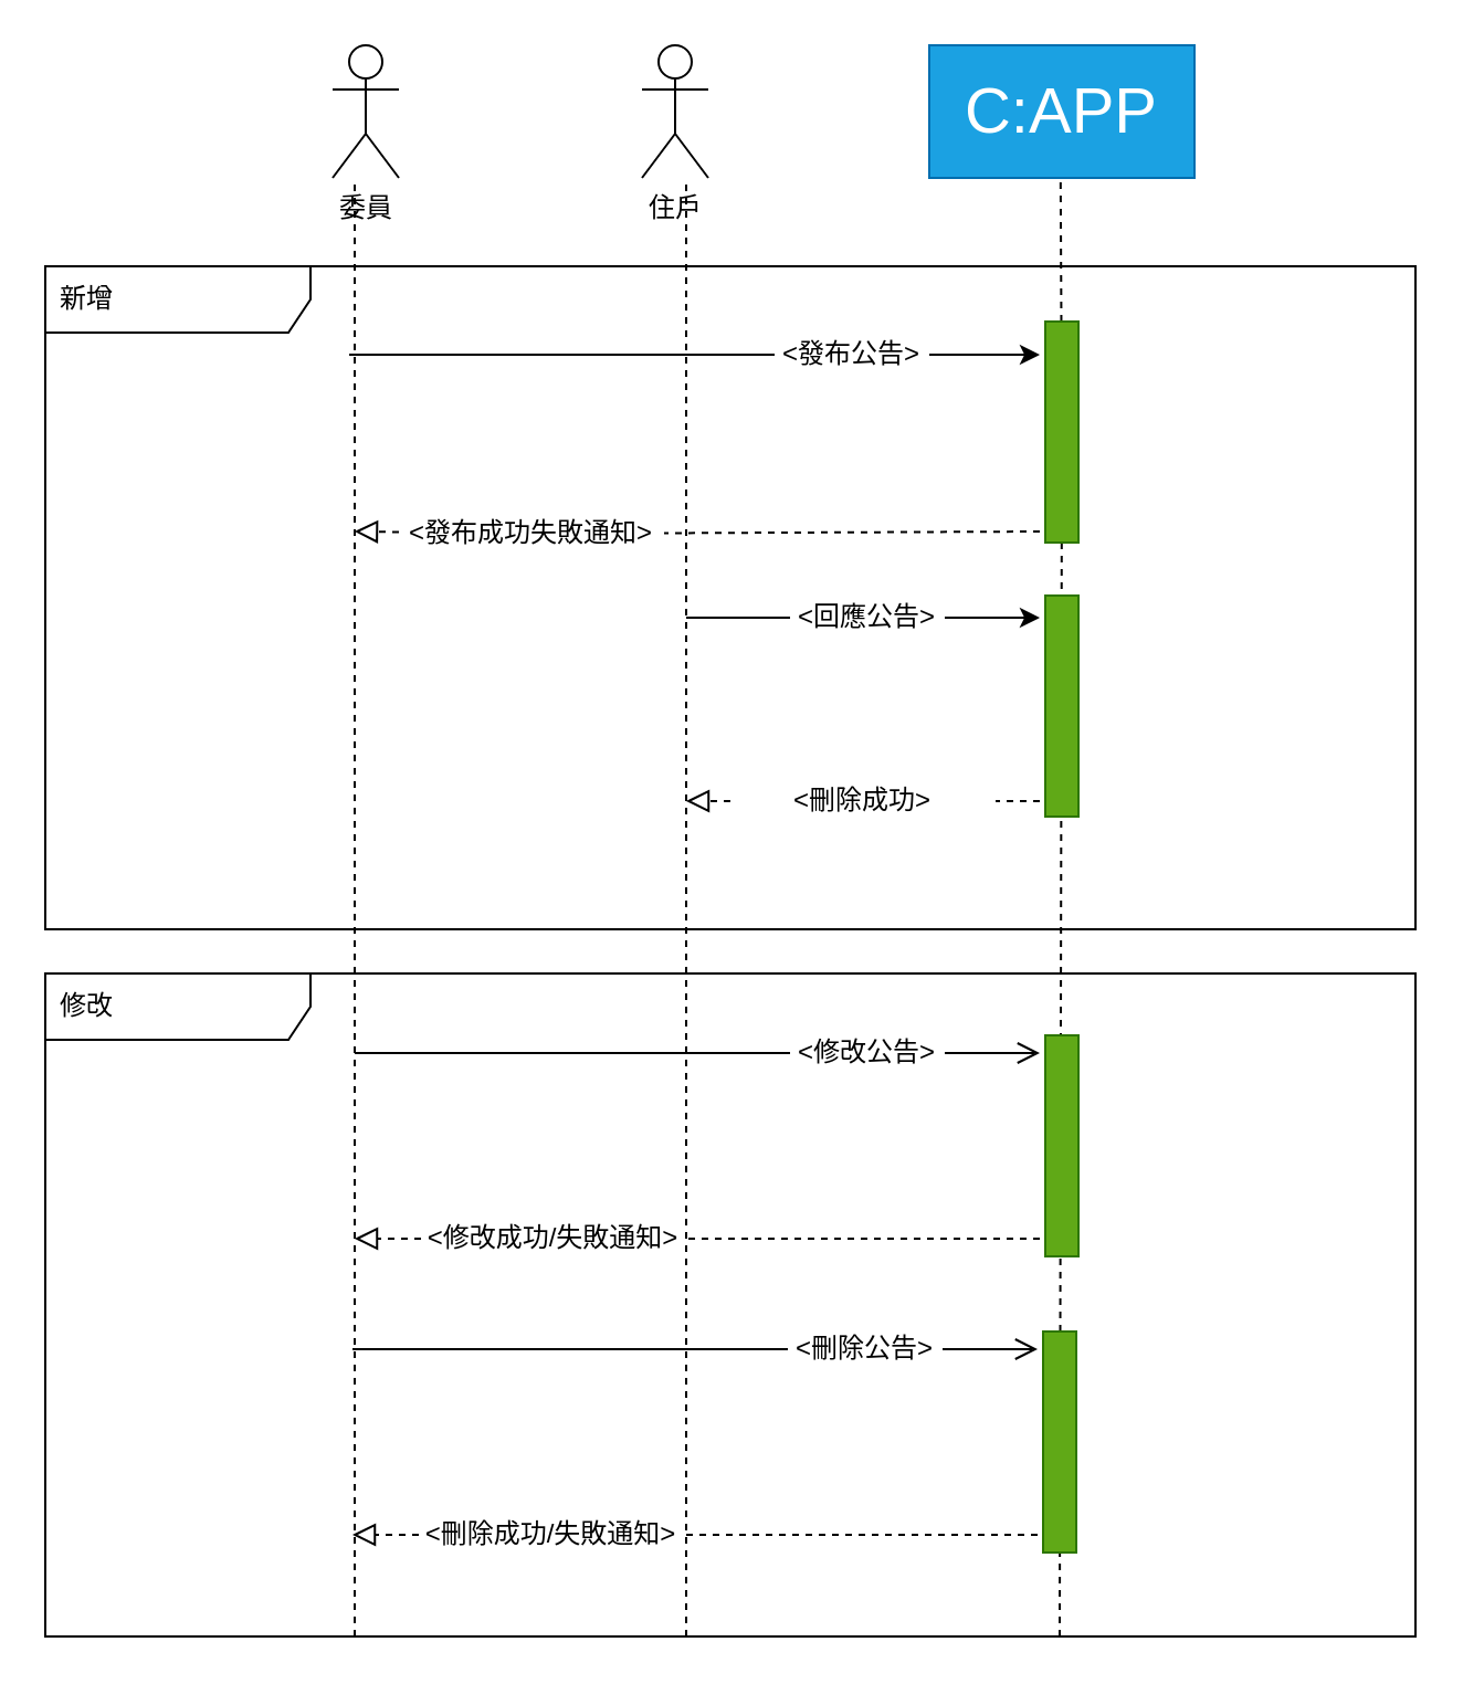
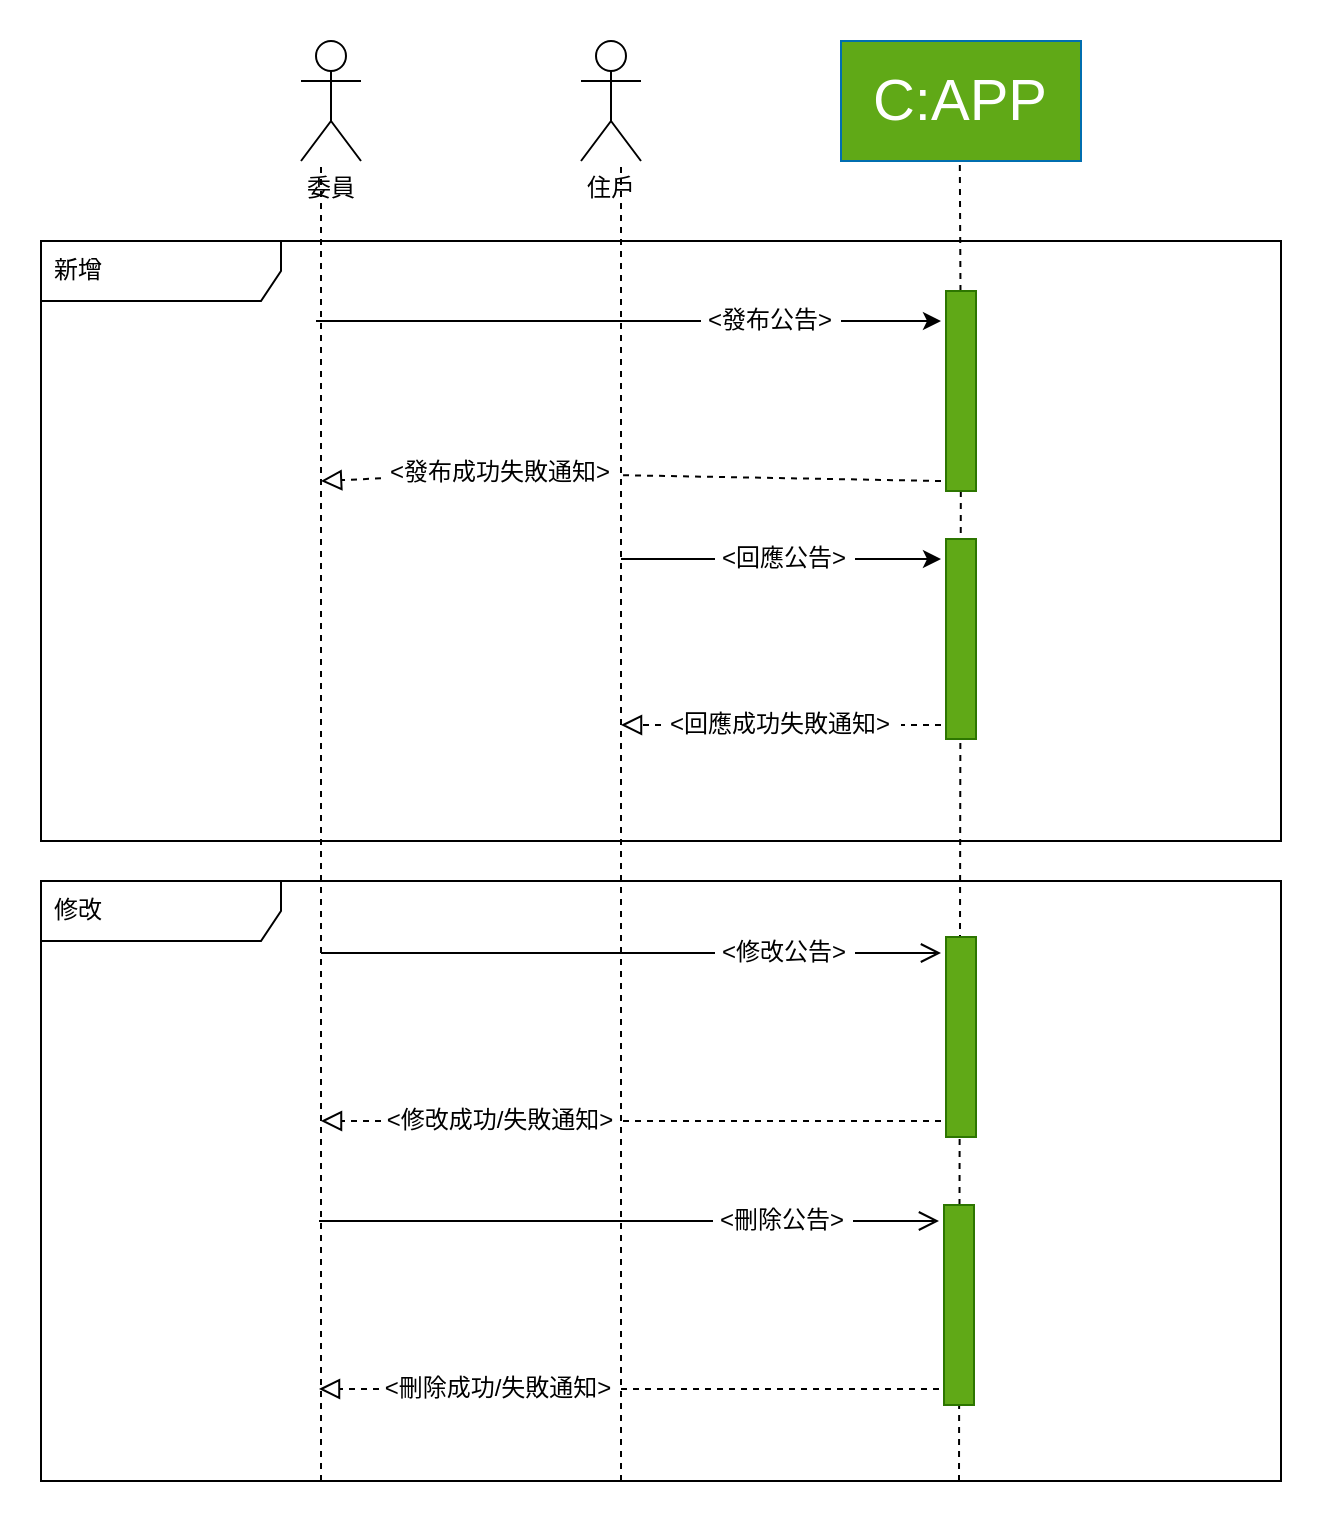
- <mxCell id="2" value="&lt;span style=&quot;font-size: 29px;&quot;&gt;C:APP&lt;/span&gt;" style="rounded=0;whiteSpace=wrap;html=1;fillColor=#1ba1e2;fontColor=#ffffff;strokeColor=#006EAF;" parent="1" vertex="1"><mxGeometry x="420" y="20" width="120" height="60" as="geometry" /></mxCell>
+ <mxCell id="2" value="&lt;span style=&quot;font-size: 29px;&quot;&gt;C:APP&lt;/span&gt;" style="rounded=0;whiteSpace=wrap;html=1;fillColor=#60a917;fontColor=#ffffff;strokeColor=#006EAF;" parent="1" vertex="1"><mxGeometry x="420" y="20" width="120" height="60" as="geometry" /></mxCell>
- <mxCell id="20" value="&amp;lt;發布成功失敗通知&amp;gt;" style="text;html=1;strokeColor=none;fillColor=none;align=center;verticalAlign=middle;whiteSpace=wrap;rounded=0;" vertex="1" parent="1"><mxGeometry x="180" y="226" width="120" height="30" as="geometry" /></mxCell>
+ <mxCell id="20" value="&amp;lt;發布成功失敗通知&amp;gt;" style="text;html=1;strokeColor=none;fillColor=none;align=center;verticalAlign=middle;whiteSpace=wrap;rounded=0;" vertex="1" parent="1"><mxGeometry x="190" y="221" width="120" height="30" as="geometry" /></mxCell>
- <mxCell id="23" value="&amp;lt;刪除成功&amp;gt;" style="text;html=1;strokeColor=none;fillColor=none;align=center;verticalAlign=middle;whiteSpace=wrap;rounded=0;" vertex="1" parent="1"><mxGeometry x="330" y="347" width="120" height="30" as="geometry" /></mxCell>
+ <mxCell id="23" value="&amp;lt;回應成功失敗通知&amp;gt;" style="text;html=1;strokeColor=none;fillColor=none;align=center;verticalAlign=middle;whiteSpace=wrap;rounded=0;" vertex="1" parent="1"><mxGeometry x="330" y="347" width="120" height="30" as="geometry" /></mxCell>
